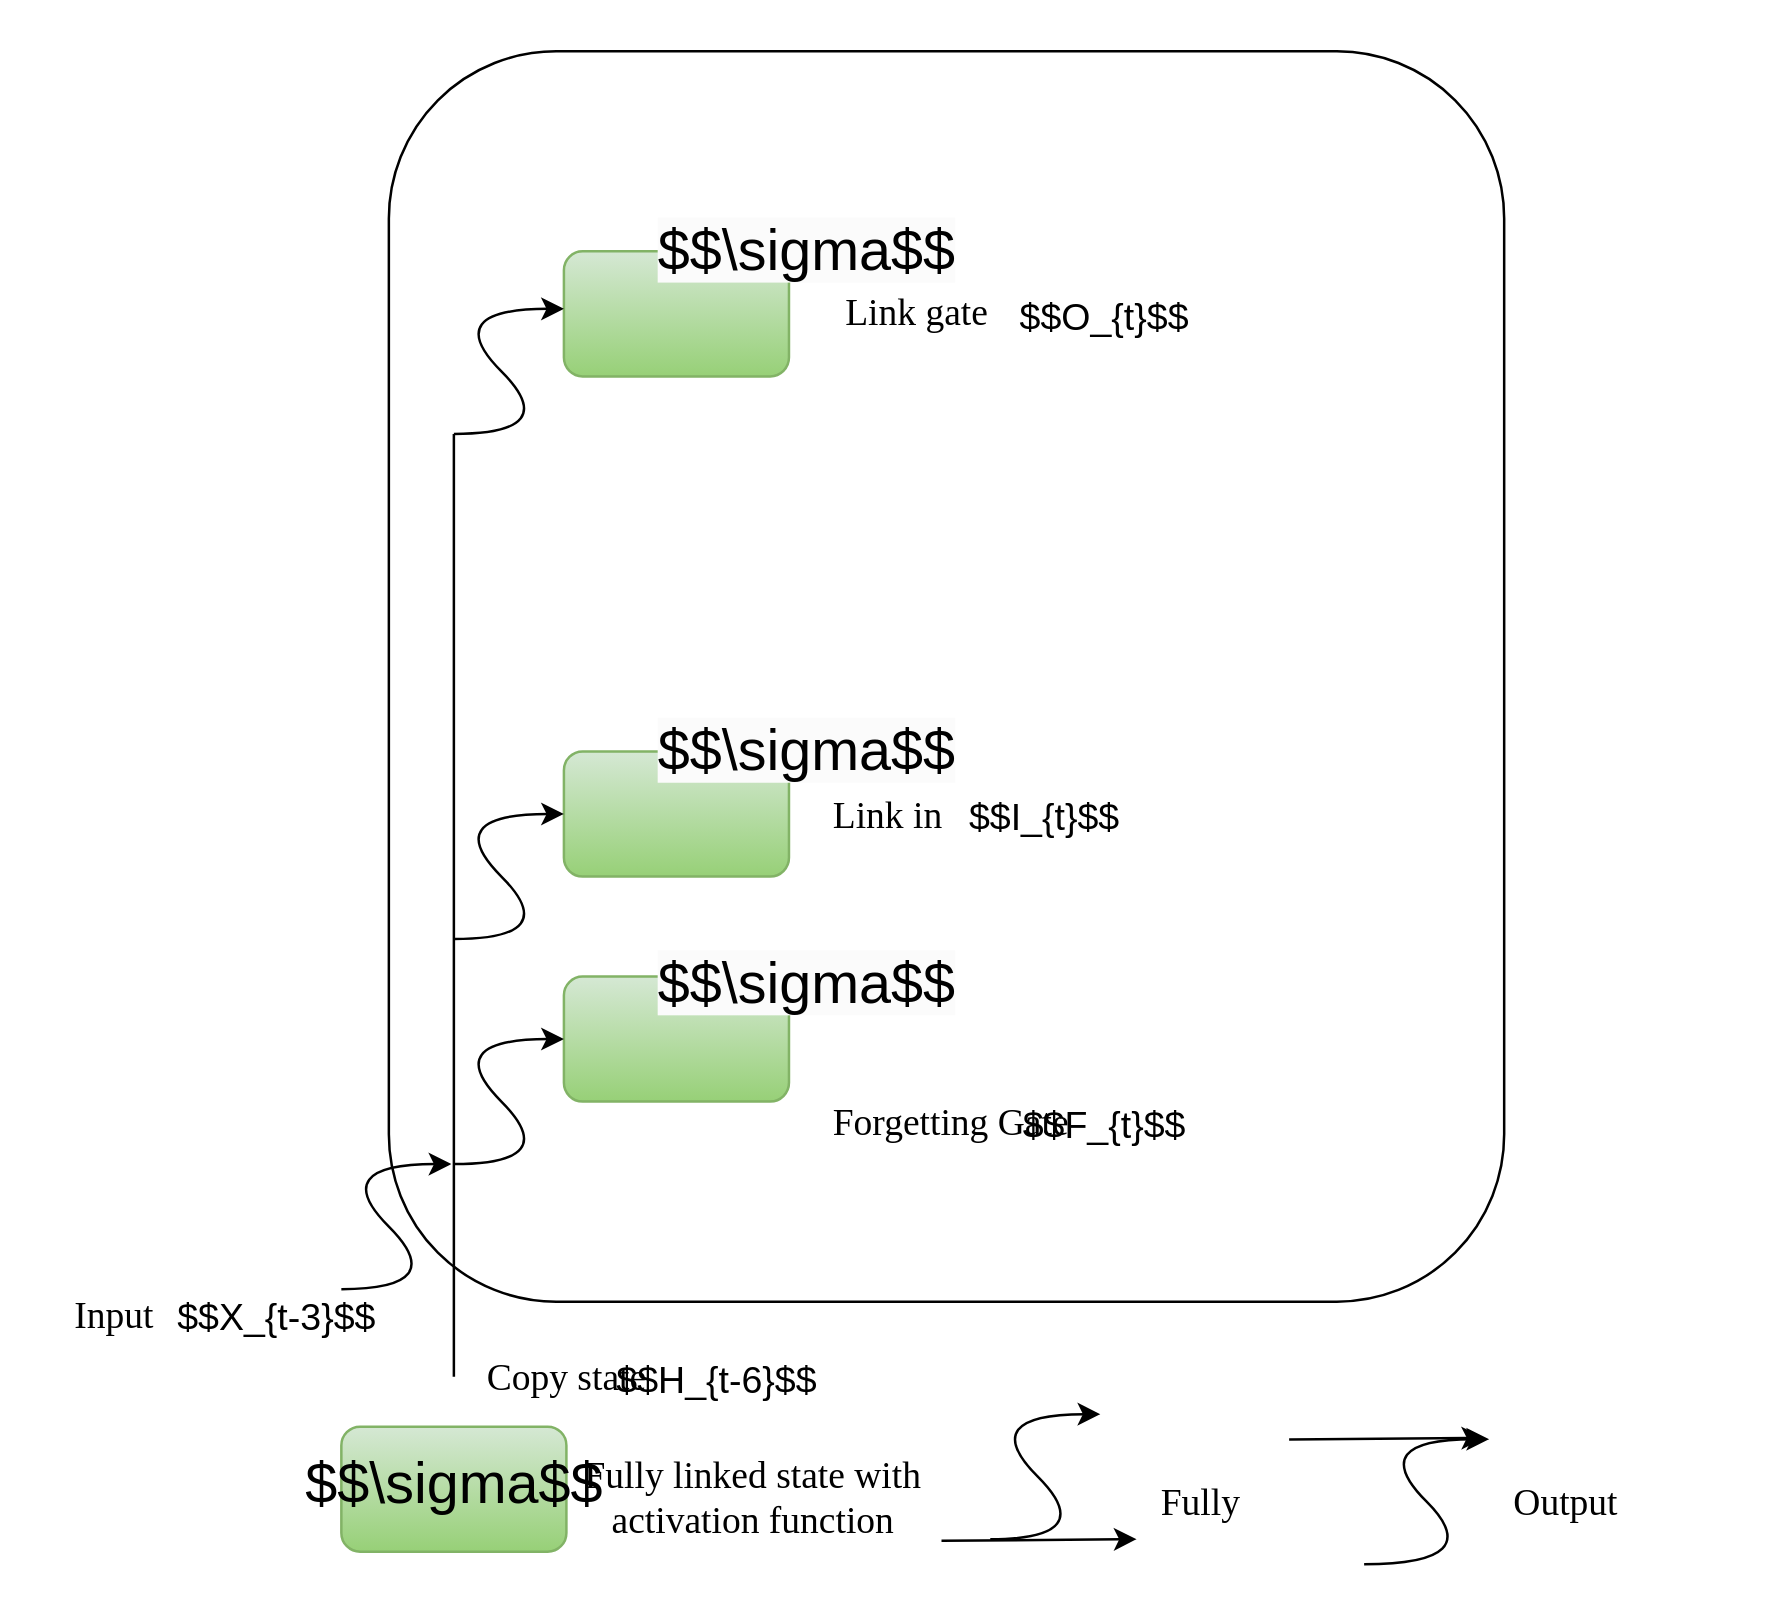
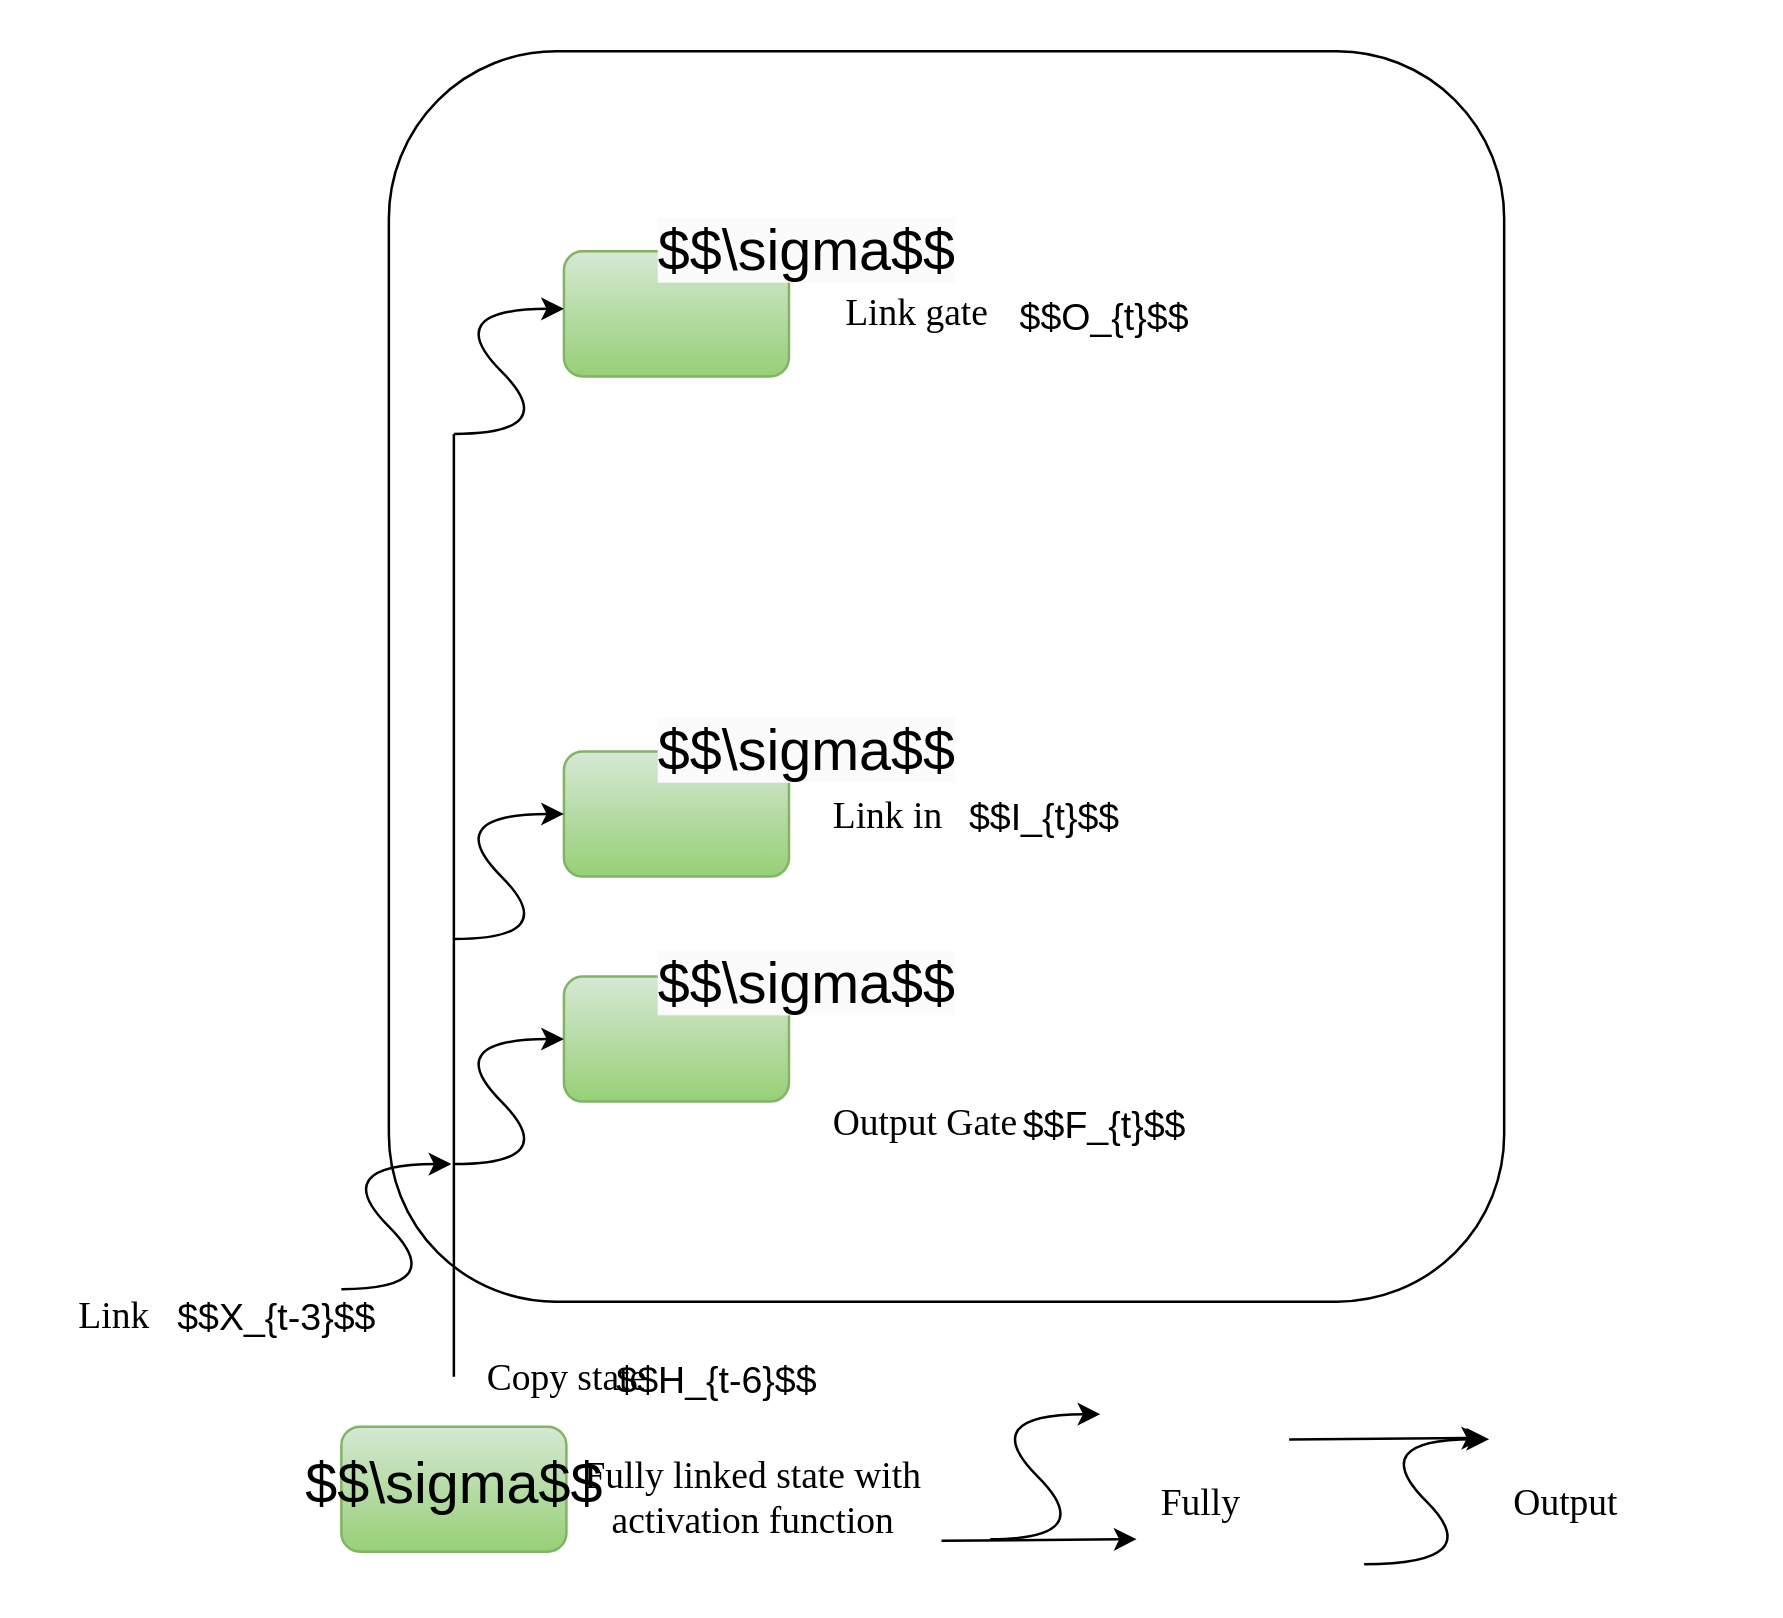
- <mxCell id="25" value="Forgetting Gate" style="text;whiteSpace=wrap;fontSize=15;fontColor=#000000;fontFamily=Times New Roman;" parent="1" vertex="1"><mxGeometry x="331" y="432.5" width="120" height="40" as="geometry" /></mxCell>
+ <mxCell id="25" value="Output Gate" style="text;whiteSpace=wrap;fontSize=15;fontColor=#000000;fontFamily=Times New Roman;" parent="1" vertex="1"><mxGeometry x="331" y="432.5" width="120" height="40" as="geometry" /></mxCell>
- <mxCell id="22" value="&lt;font face=&quot;Times New Roman&quot; style=&quot;font-size: 15px&quot; color=&quot;#000000&quot;&gt;Input&lt;/font&gt;" style="text;html=1;align=center;verticalAlign=middle;resizable=0;points=[];autosize=1;strokeColor=none;fillColor=none;fontColor=#FFFFFF;" parent="1" vertex="1"><mxGeometry x="20" y="515" width="50" height="20" as="geometry" /></mxCell>
+ <mxCell id="22" value="&lt;font face=&quot;Times New Roman&quot; style=&quot;font-size: 15px&quot; color=&quot;#000000&quot;&gt;Link&lt;/font&gt;" style="text;html=1;align=center;verticalAlign=middle;resizable=0;points=[];autosize=1;strokeColor=none;fillColor=none;fontColor=#FFFFFF;" parent="1" vertex="1"><mxGeometry x="20" y="515" width="50" height="20" as="geometry" /></mxCell>
